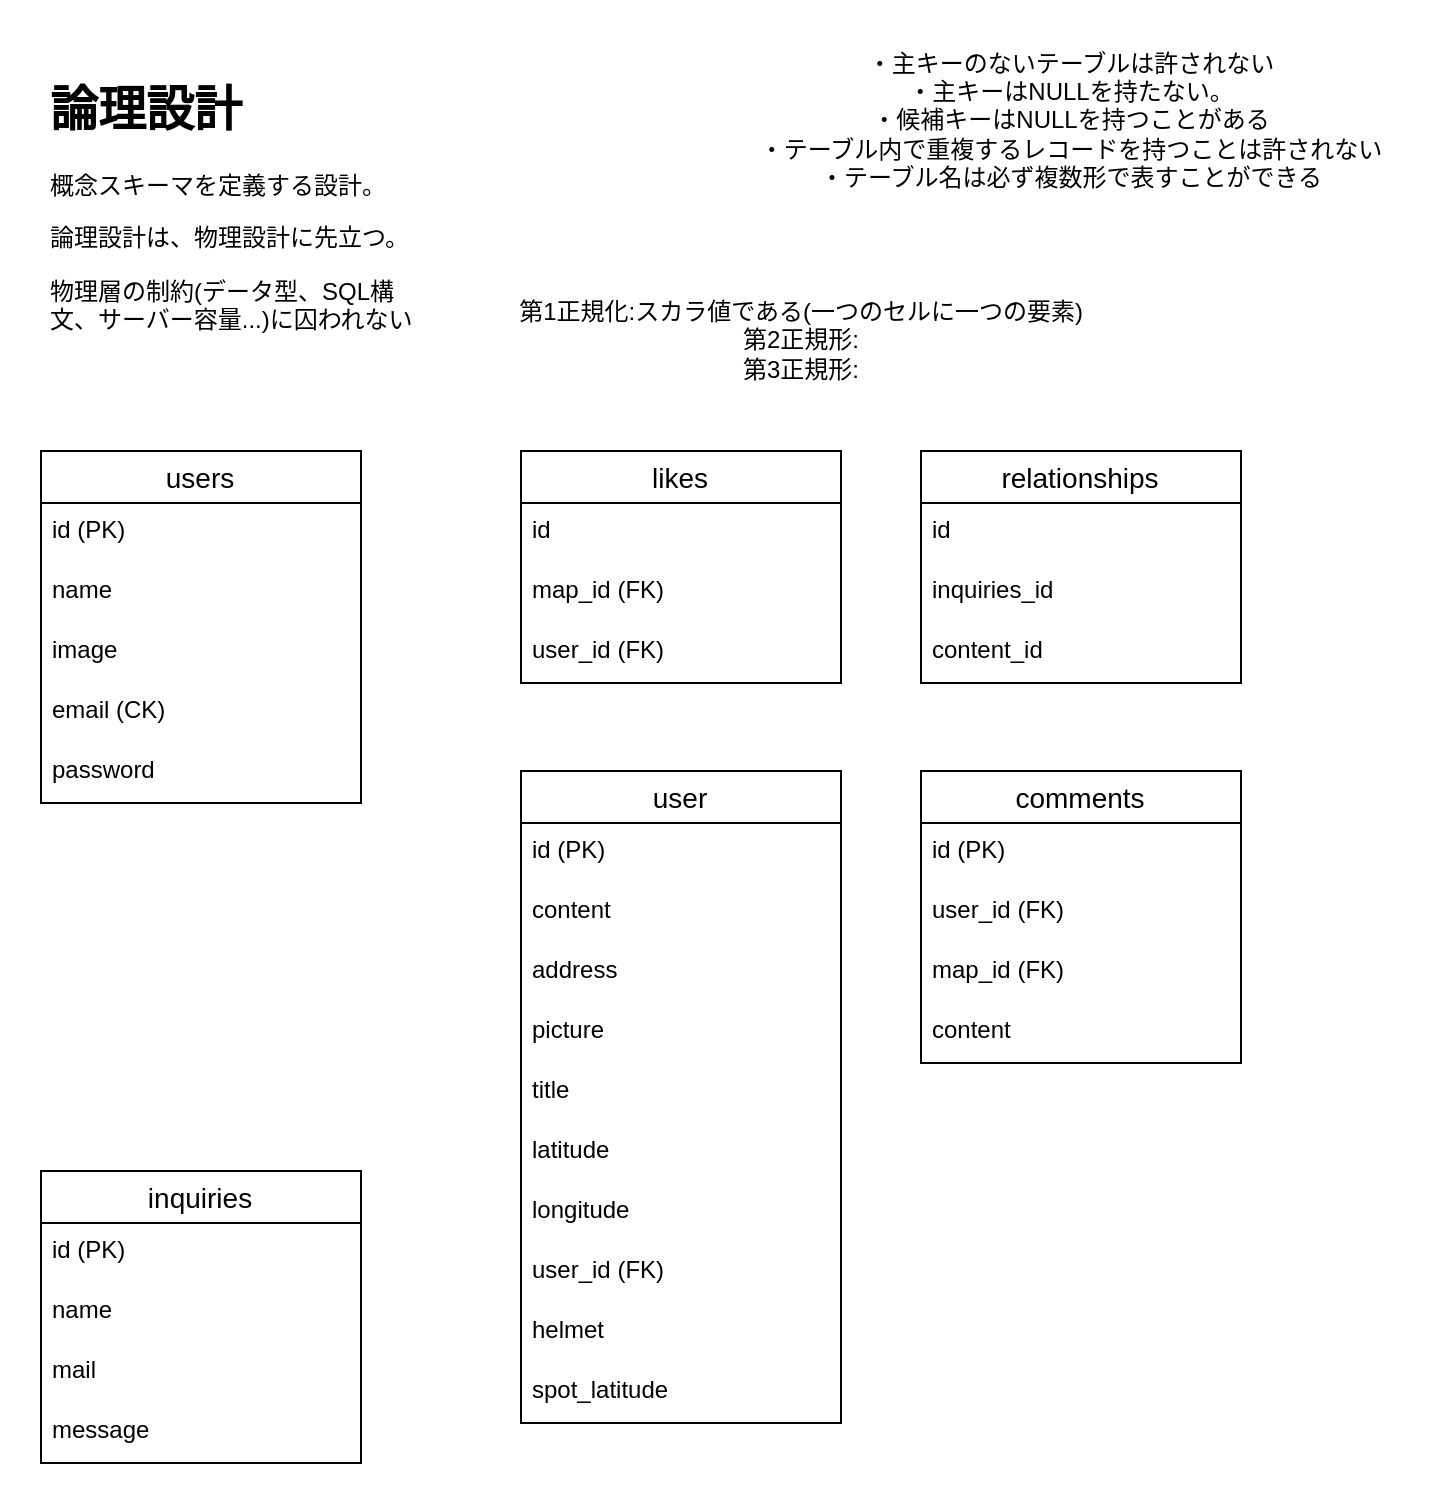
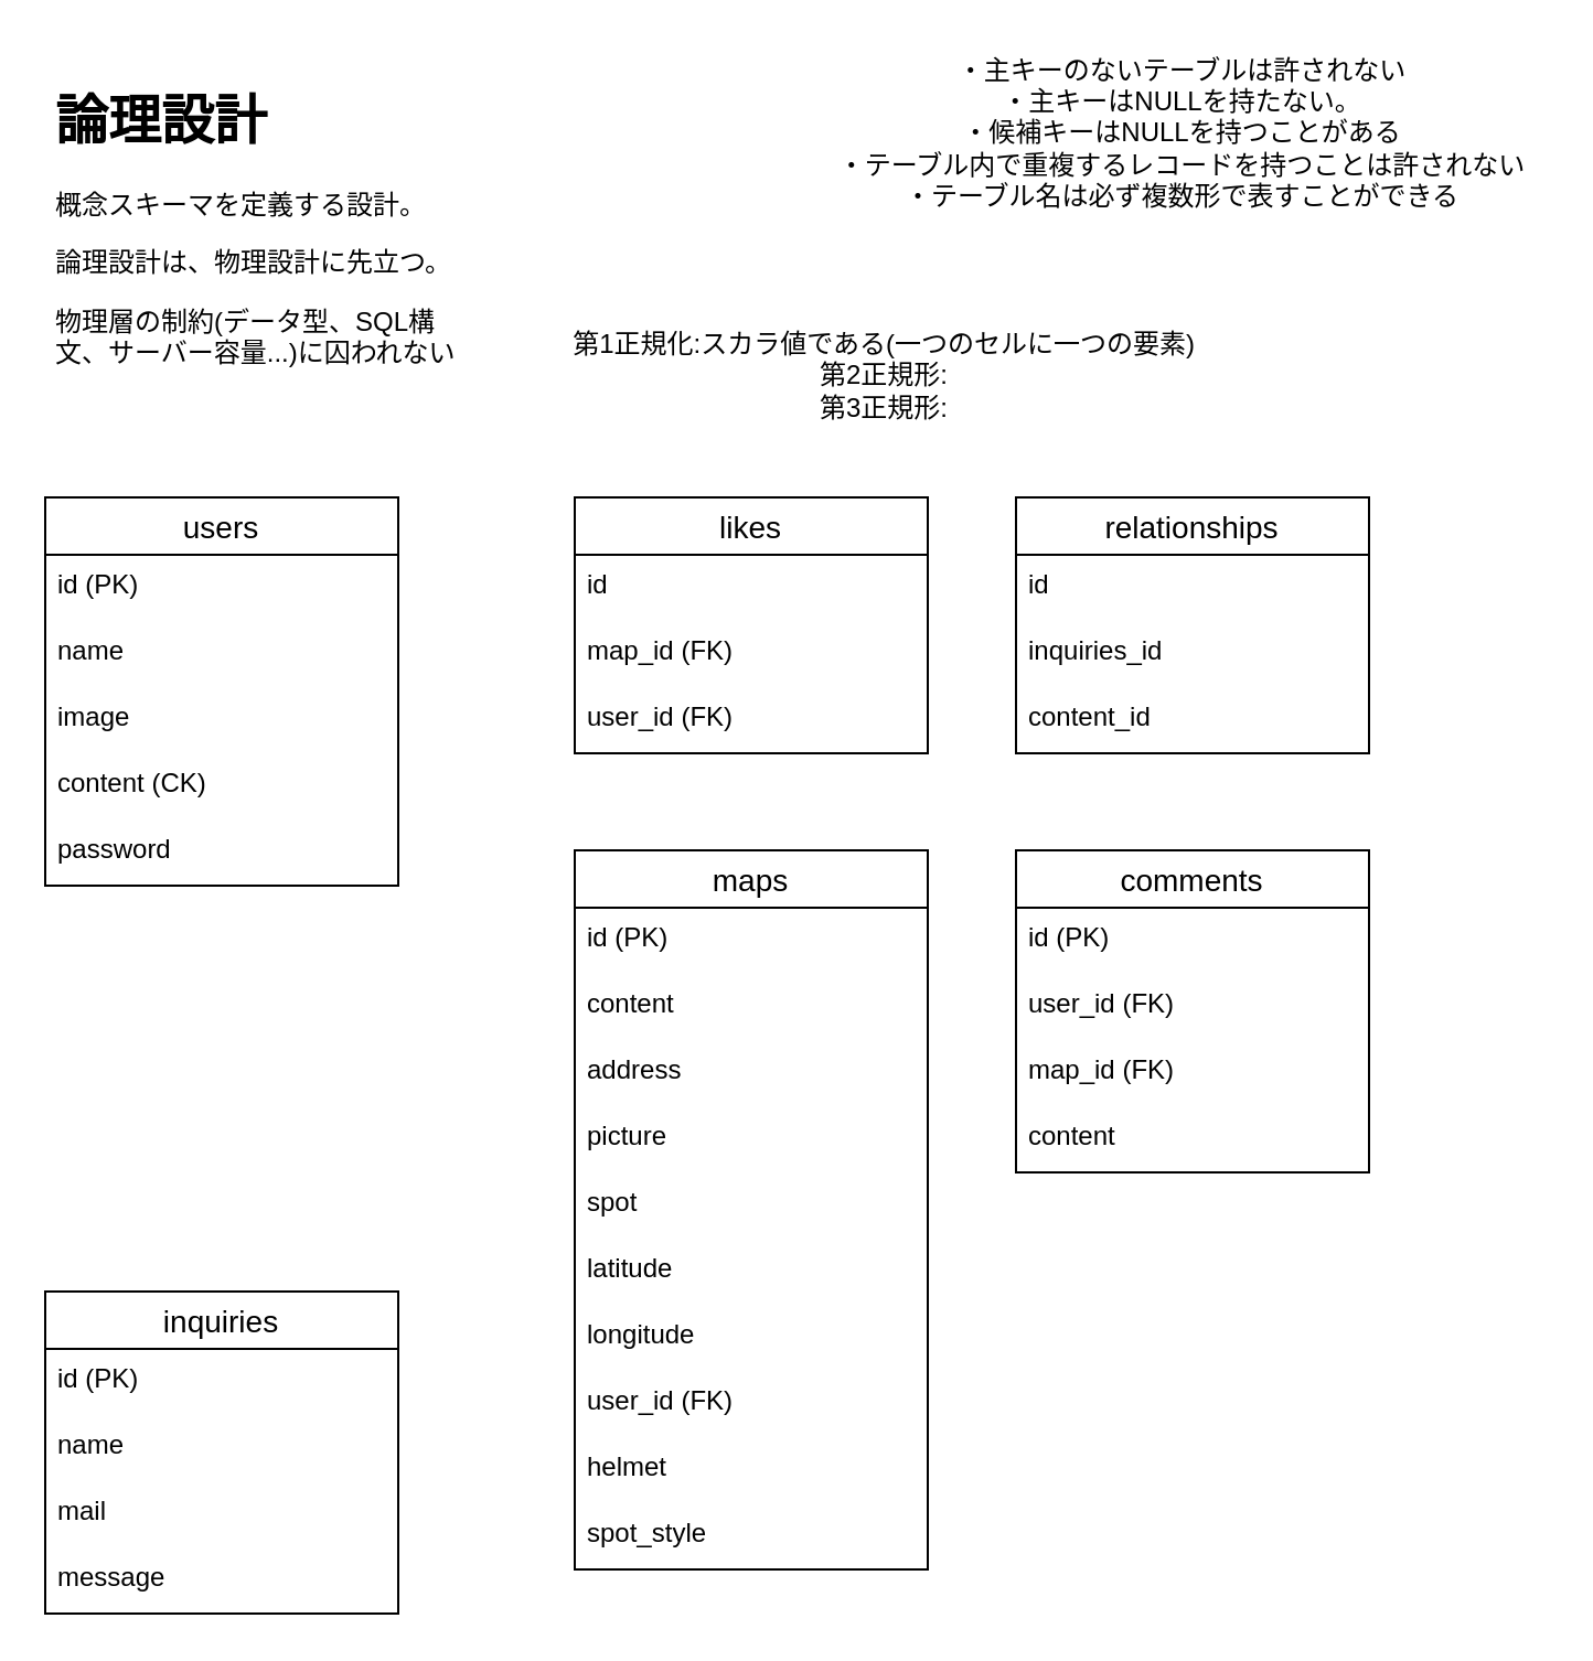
- <mxCell id="12" value="email (CK)" style="text;strokeColor=none;fillColor=none;spacingLeft=4;spacingRight=4;overflow=hidden;rotatable=0;points=[[0,0.5],[1,0.5]];portConstraint=eastwest;fontSize=12;" vertex="1" parent="8"><mxGeometry y="116" width="160" height="30" as="geometry" /></mxCell>
+ <mxCell id="12" value="content (CK)" style="text;strokeColor=none;fillColor=none;spacingLeft=4;spacingRight=4;overflow=hidden;rotatable=0;points=[[0,0.5],[1,0.5]];portConstraint=eastwest;fontSize=12;" vertex="1" parent="8"><mxGeometry y="116" width="160" height="30" as="geometry" /></mxCell>
- <mxCell id="23" value="user" style="swimlane;fontStyle=0;childLayout=stackLayout;horizontal=1;startSize=26;horizontalStack=0;resizeParent=1;resizeParentMax=0;resizeLast=0;collapsible=1;marginBottom=0;align=center;fontSize=14;" vertex="1" parent="1"><mxGeometry x="260" y="385" width="160" height="326" as="geometry" /></mxCell>
+ <mxCell id="23" value="maps" style="swimlane;fontStyle=0;childLayout=stackLayout;horizontal=1;startSize=26;horizontalStack=0;resizeParent=1;resizeParentMax=0;resizeLast=0;collapsible=1;marginBottom=0;align=center;fontSize=14;" vertex="1" parent="1"><mxGeometry x="260" y="385" width="160" height="326" as="geometry" /></mxCell>
- <mxCell id="28" value="title" style="text;strokeColor=none;fillColor=none;spacingLeft=4;spacingRight=4;overflow=hidden;rotatable=0;points=[[0,0.5],[1,0.5]];portConstraint=eastwest;fontSize=12;" vertex="1" parent="23"><mxGeometry y="146" width="160" height="30" as="geometry" /></mxCell>
+ <mxCell id="28" value="spot" style="text;strokeColor=none;fillColor=none;spacingLeft=4;spacingRight=4;overflow=hidden;rotatable=0;points=[[0,0.5],[1,0.5]];portConstraint=eastwest;fontSize=12;" vertex="1" parent="23"><mxGeometry y="146" width="160" height="30" as="geometry" /></mxCell>
- <mxCell id="33" value="spot_latitude" style="text;strokeColor=none;fillColor=none;spacingLeft=4;spacingRight=4;overflow=hidden;rotatable=0;points=[[0,0.5],[1,0.5]];portConstraint=eastwest;fontSize=12;" vertex="1" parent="23"><mxGeometry y="296" width="160" height="30" as="geometry" /></mxCell>
+ <mxCell id="33" value="spot_style" style="text;strokeColor=none;fillColor=none;spacingLeft=4;spacingRight=4;overflow=hidden;rotatable=0;points=[[0,0.5],[1,0.5]];portConstraint=eastwest;fontSize=12;" vertex="1" parent="23"><mxGeometry y="296" width="160" height="30" as="geometry" /></mxCell>
